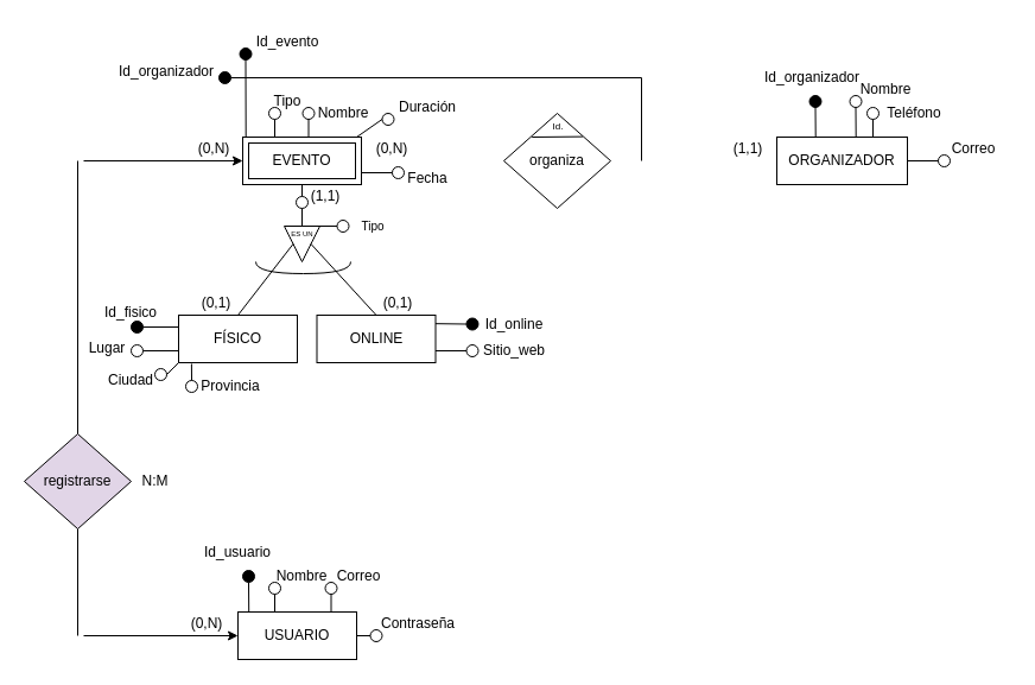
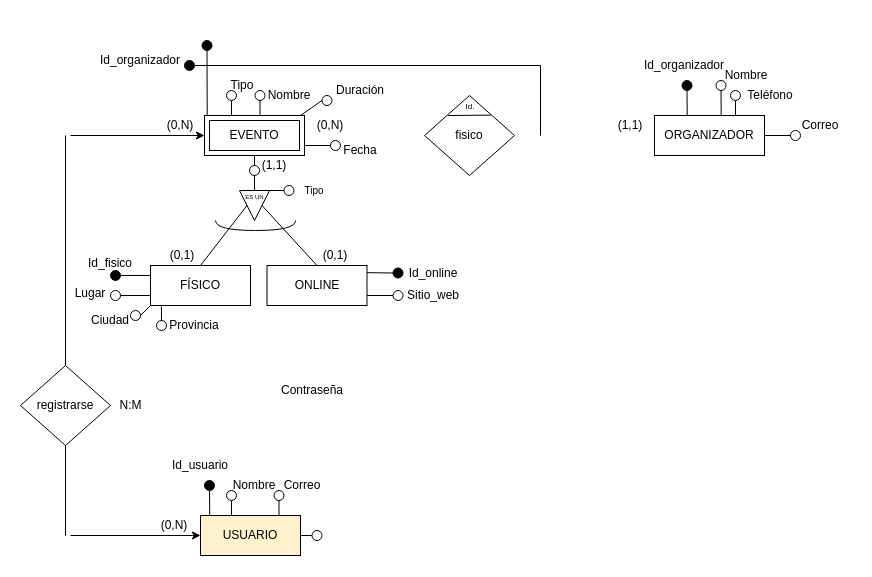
- <mxCell id="36" value="Id_evento" style="text;html=1;align=center;verticalAlign=middle;whiteSpace=wrap;rounded=0;" parent="1" vertex="1"><mxGeometry x="211.5" y="20" width="60" height="30" as="geometry" /></mxCell>
- <mxCell id="3" value="organiza" style="rhombus;whiteSpace=wrap;html=1;" parent="1" vertex="1"><mxGeometry x="424" y="95" width="90" height="80" as="geometry" /></mxCell>
+ <mxCell id="3" value="fisico" style="rhombus;whiteSpace=wrap;html=1;" parent="1" vertex="1"><mxGeometry x="424" y="95" width="90" height="80" as="geometry" /></mxCell>
- <mxCell id="17" value="registrarse" style="rhombus;whiteSpace=wrap;html=1;fillColor=#e1d5e7;" parent="1" vertex="1"><mxGeometry x="20" y="365" width="90" height="80" as="geometry" /></mxCell>
+ <mxCell id="17" value="registrarse" style="rhombus;whiteSpace=wrap;html=1;" parent="1" vertex="1"><mxGeometry x="20" y="365" width="90" height="80" as="geometry" /></mxCell>
- <mxCell id="72" value="Contraseña" style="text;html=1;align=center;verticalAlign=middle;whiteSpace=wrap;rounded=0;" parent="1" vertex="1"><mxGeometry x="321.5" y="510" width="60" height="30" as="geometry" /></mxCell>
+ <mxCell id="72" value="Contraseña" style="text;html=1;align=center;verticalAlign=middle;whiteSpace=wrap;rounded=0;" parent="1" vertex="1"><mxGeometry x="281.5" y="375" width="60" height="30" as="geometry" /></mxCell>
- <mxCell id="18" value="USUARIO" style="rounded=0;whiteSpace=wrap;html=1;" parent="1" vertex="1"><mxGeometry x="200" y="515" width="100" height="40" as="geometry" /></mxCell>
+ <mxCell id="18" value="USUARIO" style="rounded=0;whiteSpace=wrap;html=1;fillColor=#fff2cc;" parent="1" vertex="1"><mxGeometry x="200" y="515" width="100" height="40" as="geometry" /></mxCell>
